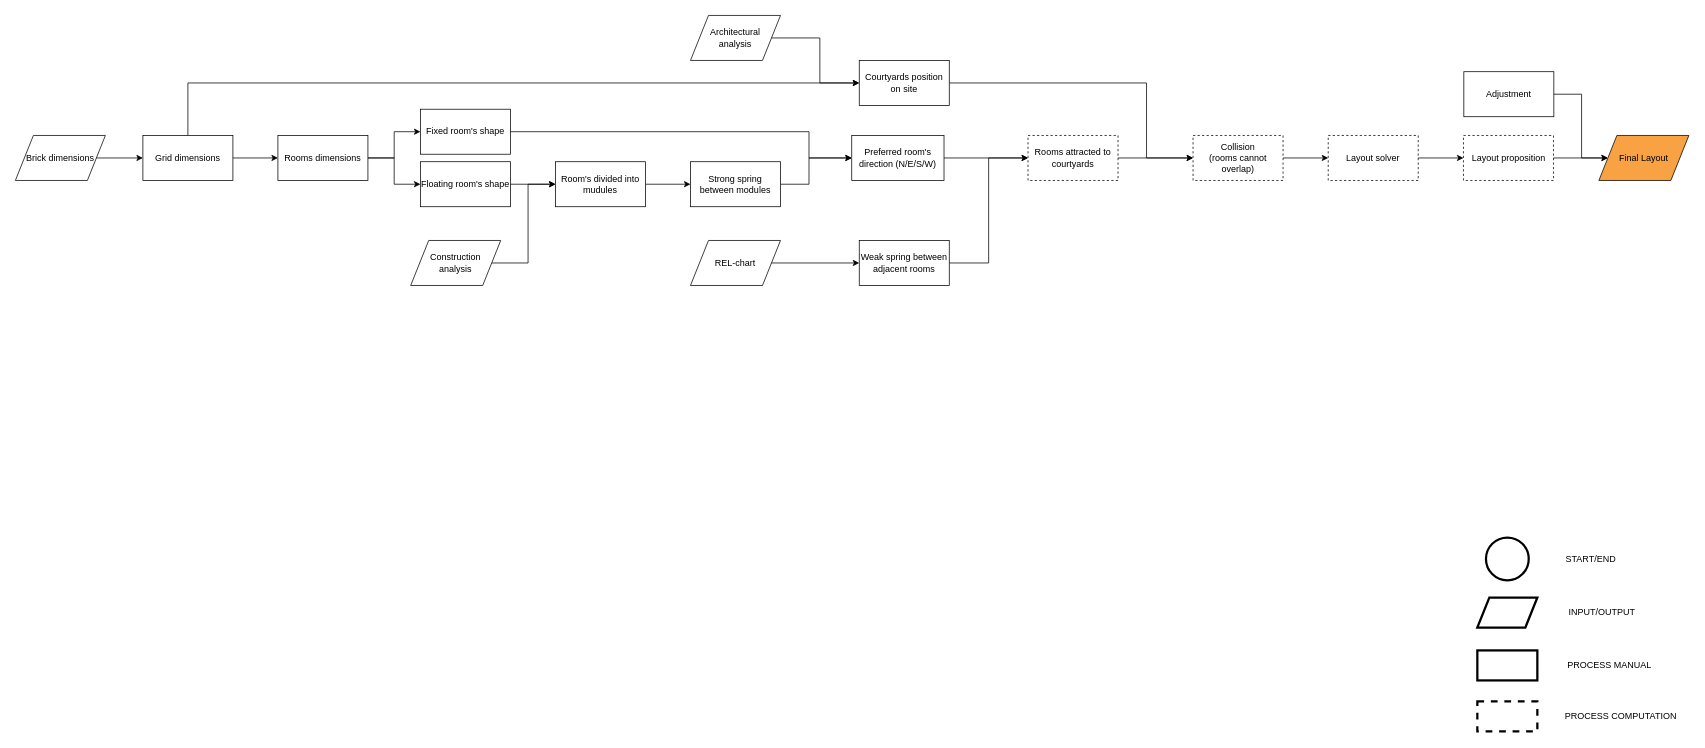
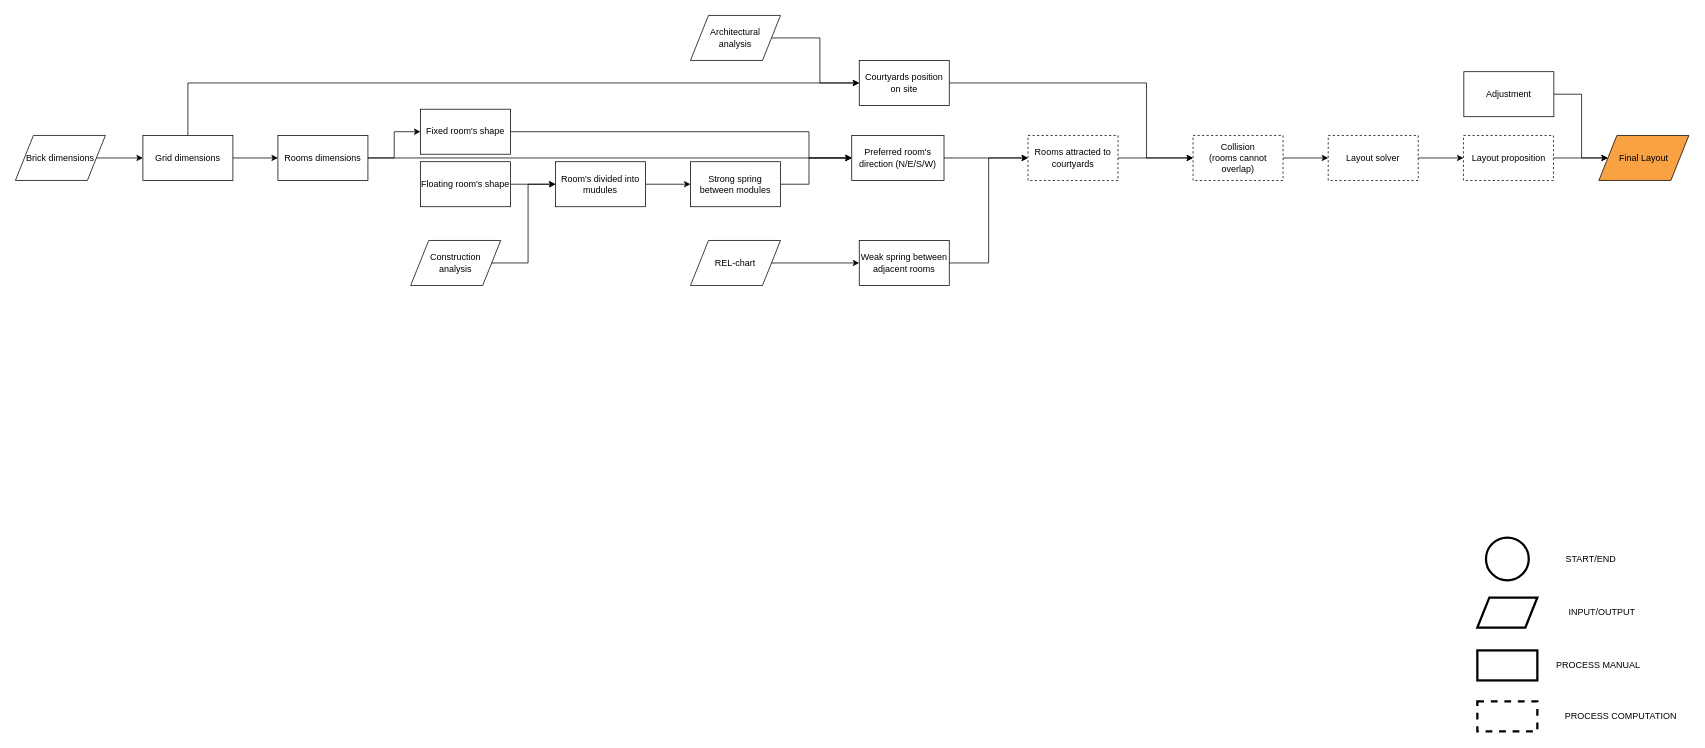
- <mxCell id="6" style="edgeStyle=orthogonalEdgeStyle;rounded=0;orthogonalLoop=1;jettySize=auto;html=1;exitX=1;exitY=0.5;exitDx=0;exitDy=0;entryX=0;entryY=0.5;entryDx=0;entryDy=0;fontColor=#999999;" parent="1" source="7" target="10" edge="1"><mxGeometry relative="1" as="geometry" /></mxCell>
+ <mxCell id="6" style="edgeStyle=orthogonalEdgeStyle;rounded=0;orthogonalLoop=1;jettySize=auto;html=1;exitX=1;exitY=0.5;exitDx=0;exitDy=0;fontColor=#999999;" parent="1" source="7" target="11" edge="1"><mxGeometry relative="1" as="geometry" /></mxCell>
- <mxCell id="44" value="&lt;font color=&quot;#000000&quot; style=&quot;font-size: 12px&quot;&gt;PROCESS MANUAL&lt;/font&gt;" style="text;html=1;strokeColor=none;fillColor=none;align=center;verticalAlign=middle;whiteSpace=wrap;rounded=0;fontColor=#999999;" parent="1" vertex="1"><mxGeometry x="2081" y="876" width="129" height="20" as="geometry" /></mxCell>
+ <mxCell id="44" value="&lt;font color=&quot;#000000&quot; style=&quot;font-size: 12px&quot;&gt;PROCESS MANUAL&lt;/font&gt;" style="text;html=1;strokeColor=none;fillColor=none;align=center;verticalAlign=middle;whiteSpace=wrap;rounded=0;fontColor=#999999;" parent="1" vertex="1"><mxGeometry x="2066" y="876" width="129" height="20" as="geometry" /></mxCell>
